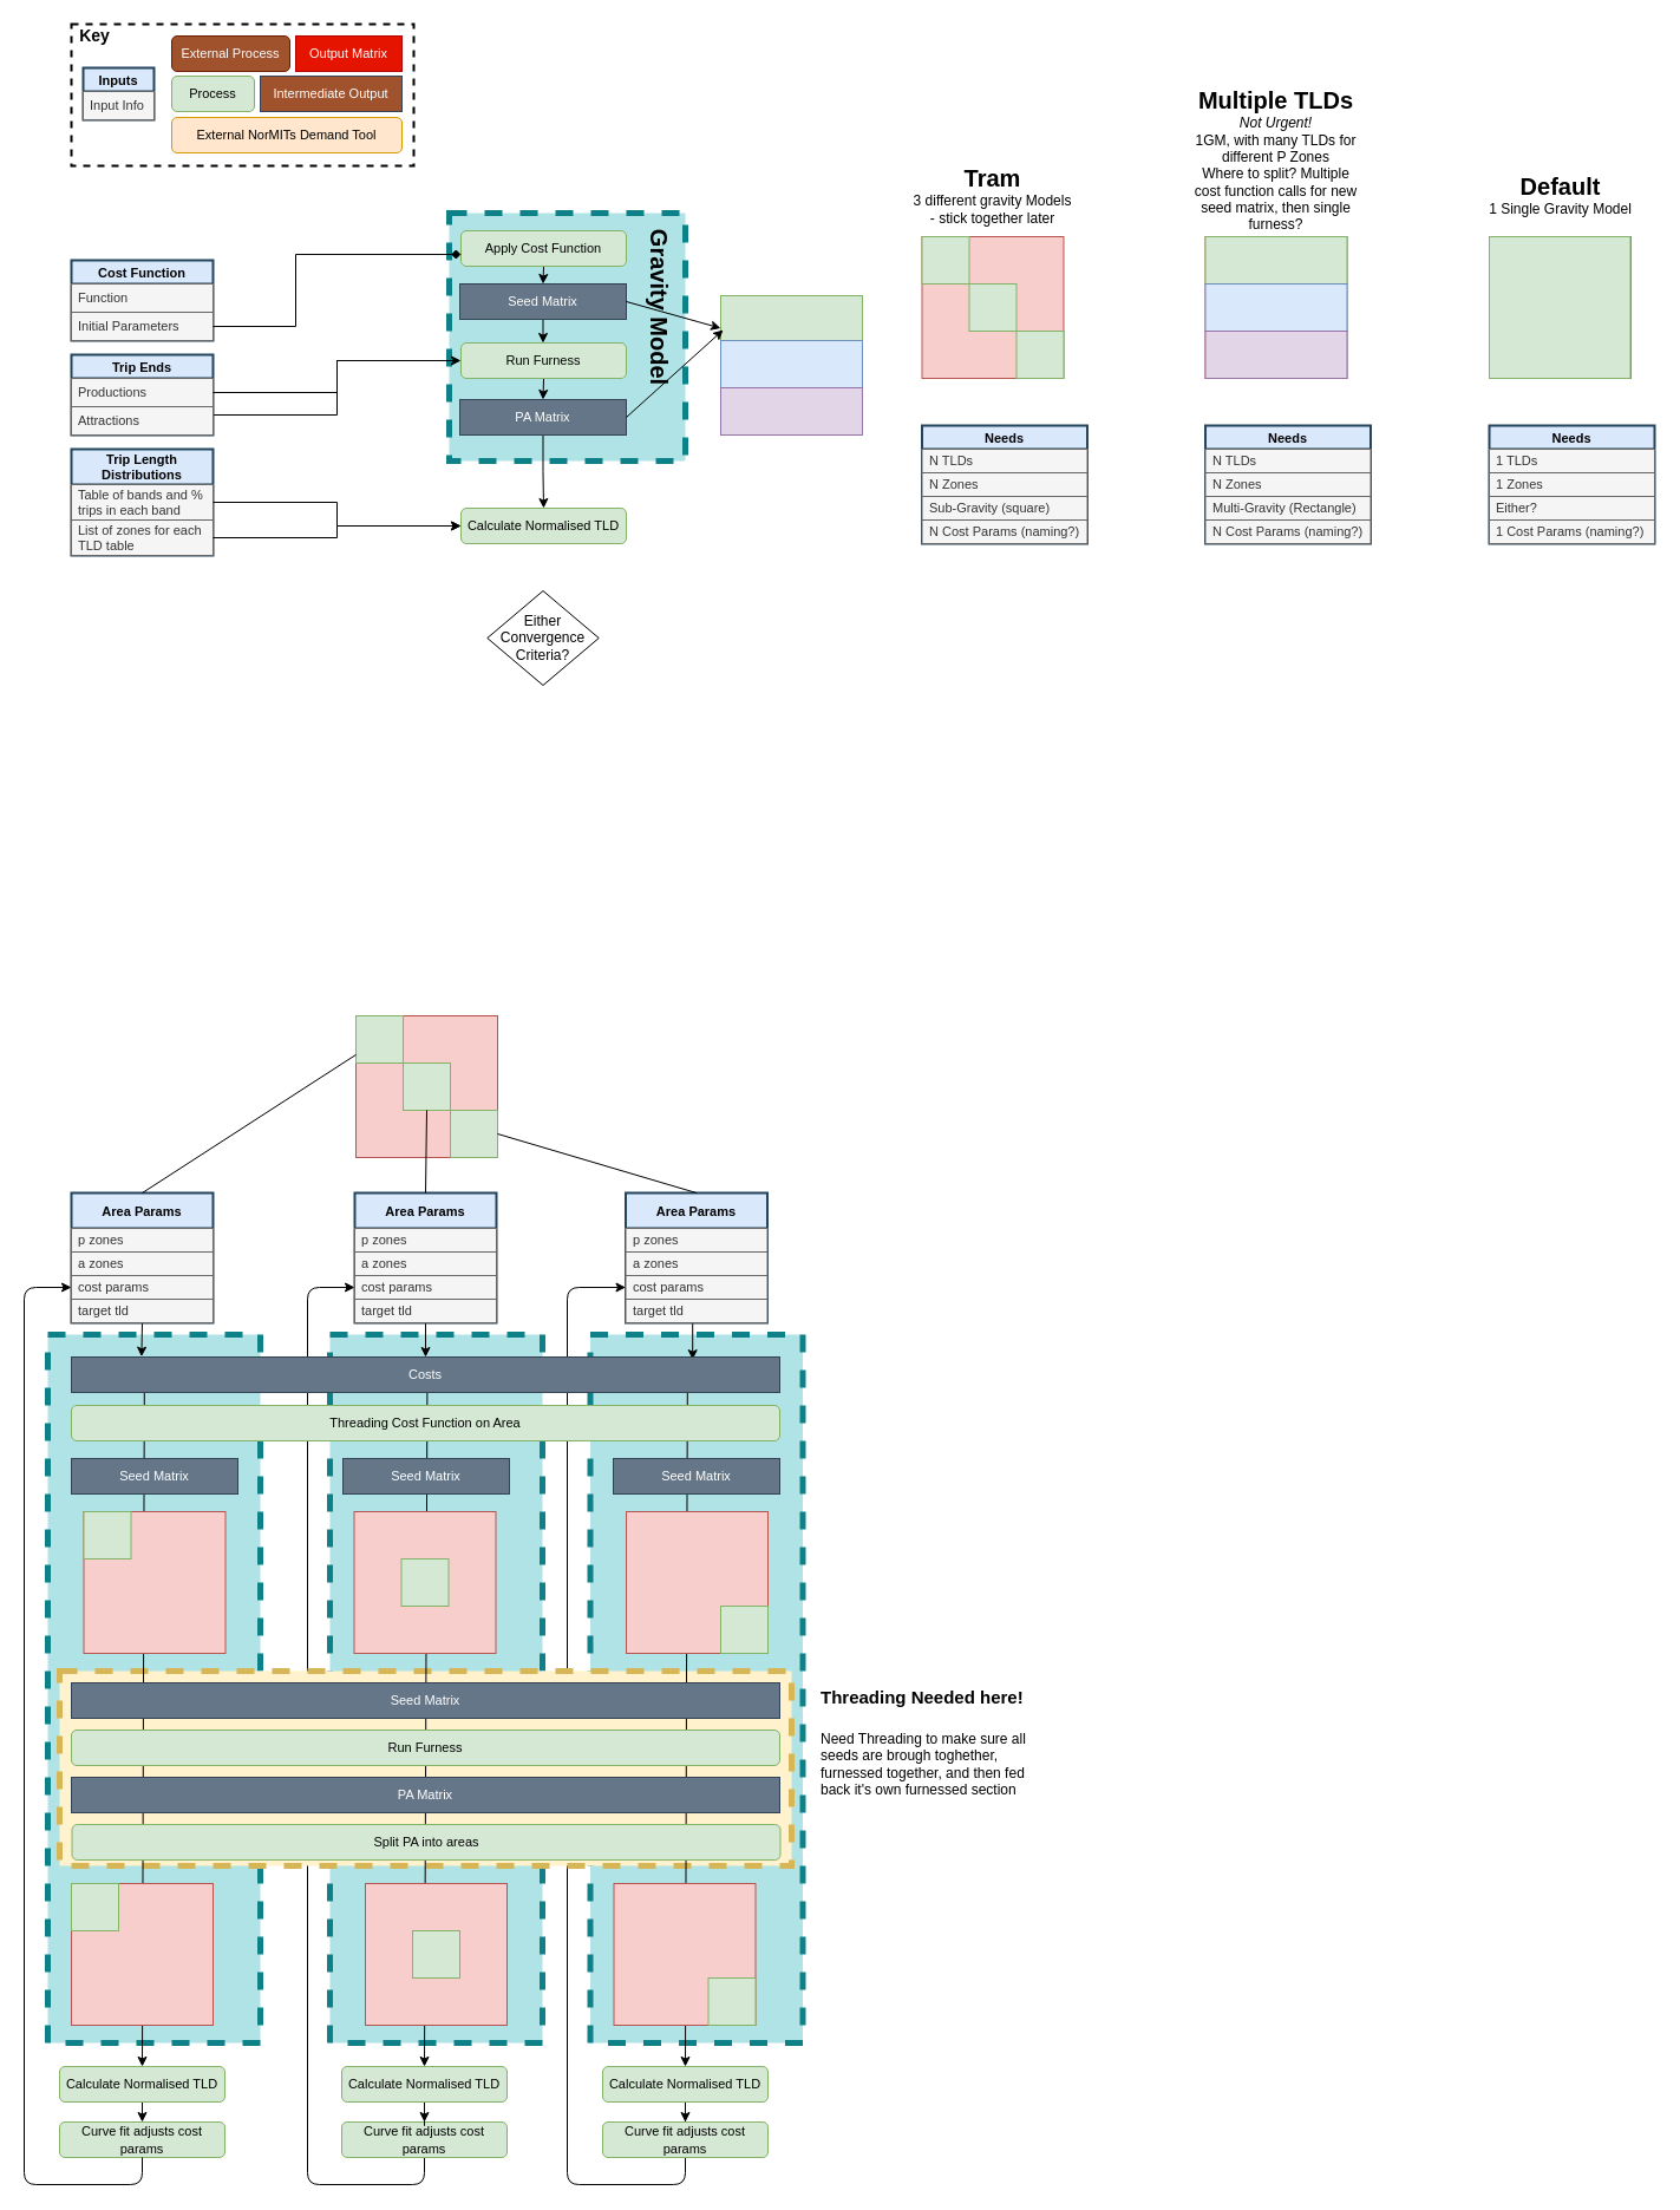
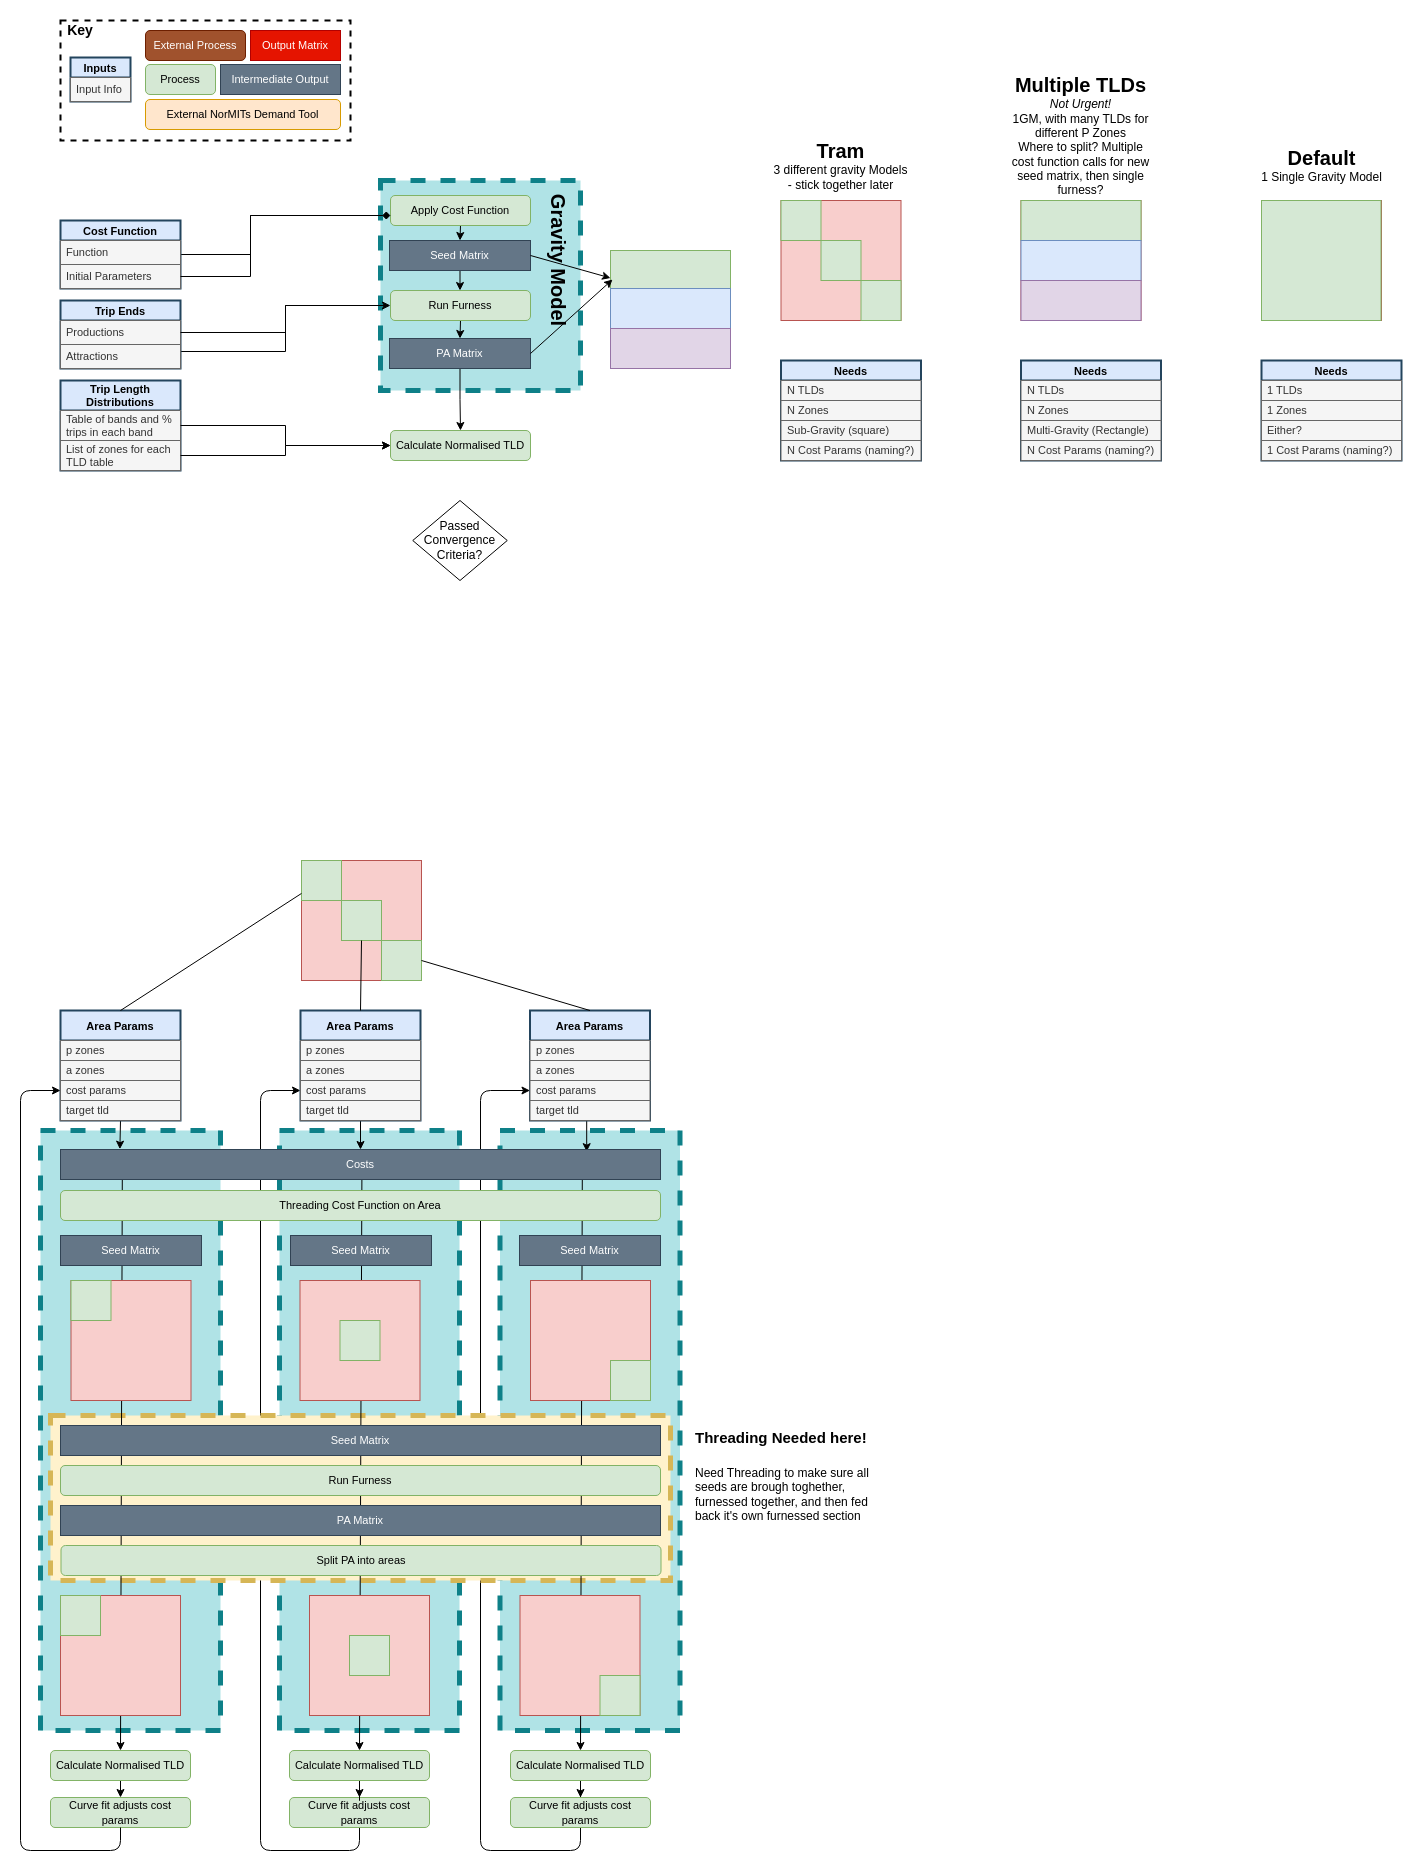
- <mxCell id="18" value="Intermediate Output" style="rounded=0;whiteSpace=wrap;html=1;strokeWidth=1;fillColor=#a0522d;strokeColor=#314354;fontSize=11;fontColor=#ffffff;" vertex="1" parent="11"><mxGeometry x="160" y="44" width="120" height="30" as="geometry" /></mxCell>
+ <mxCell id="18" value="Intermediate Output" style="rounded=0;whiteSpace=wrap;html=1;strokeWidth=1;fillColor=#647687;strokeColor=#314354;fontSize=11;fontColor=#ffffff;" vertex="1" parent="11"><mxGeometry x="160" y="44" width="120" height="30" as="geometry" /></mxCell>
+ <mxCell id="21" style="edgeStyle=orthogonalEdgeStyle;rounded=0;orthogonalLoop=1;jettySize=auto;html=1;exitX=1;exitY=0.5;exitDx=0;exitDy=0;entryX=0;entryY=0.5;entryDx=0;entryDy=0;" edge="1" parent="1" source="22" target="34"><mxGeometry relative="1" as="geometry"><Array as="points"><mxPoint x="250" y="254" /><mxPoint x="250" y="215" /></Array></mxGeometry></mxCell>
- <mxCell id="75" value="Either Convergence Criteria?" style="rhombus;whiteSpace=wrap;html=1;" vertex="1" parent="1"><mxGeometry x="412.25" y="500" width="94.5" height="80" as="geometry" /></mxCell>
+ <mxCell id="75" value="Passed Convergence Criteria?" style="rhombus;whiteSpace=wrap;html=1;" vertex="1" parent="1"><mxGeometry x="412.25" y="500" width="94.5" height="80" as="geometry" /></mxCell>
